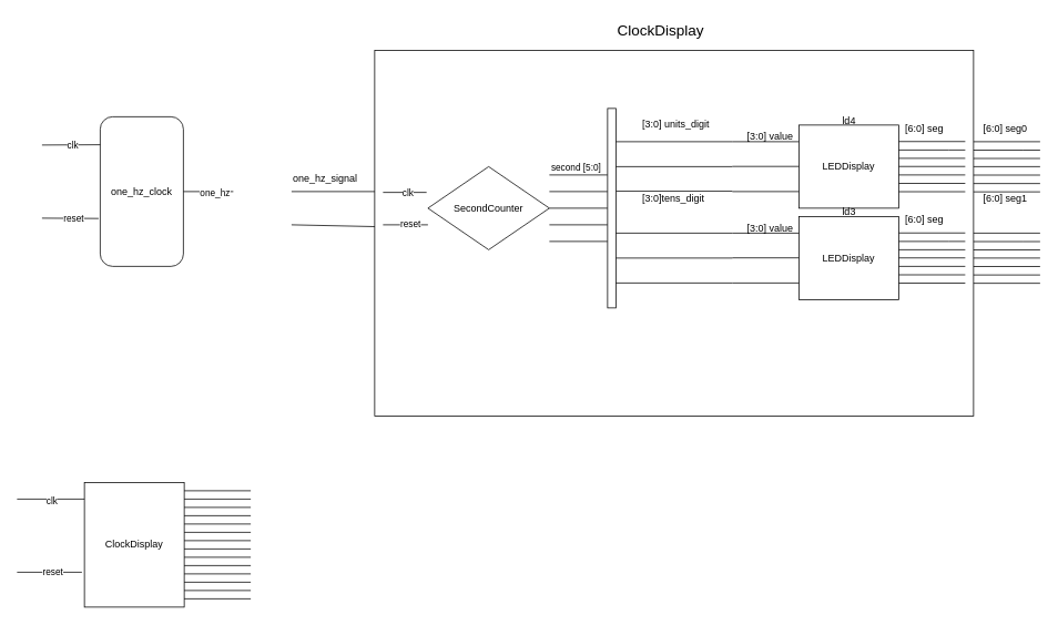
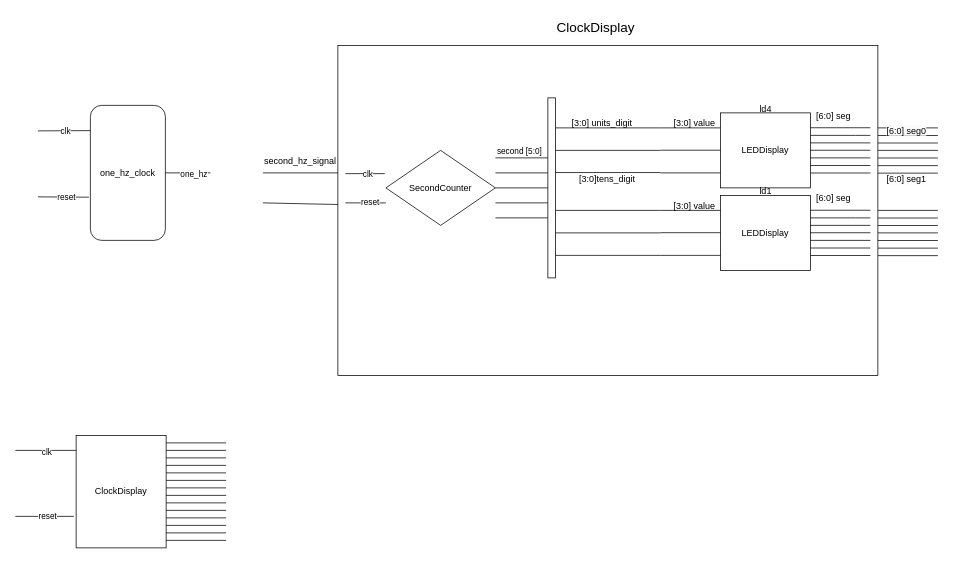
- <mxCell id="56" value="[3:0] units_digit" style="text;whiteSpace=wrap;" parent="42" vertex="1"><mxGeometry x="290" y="5" width="90" height="40" as="geometry" /></mxCell>
+ <mxCell id="56" value="[3:0] units_digit" style="text;whiteSpace=wrap;" parent="42" vertex="1"><mxGeometry x="280" y="20" width="90" height="40" as="geometry" /></mxCell>
- <mxCell id="40" value="&lt;span style=&quot;color: rgb(0, 0, 0); font-family: Helvetica; font-size: 12px; font-style: normal; font-variant-ligatures: normal; font-variant-caps: normal; font-weight: 400; letter-spacing: normal; orphans: 2; text-align: left; text-indent: 0px; text-transform: none; widows: 2; word-spacing: 0px; -webkit-text-stroke-width: 0px; white-space: normal; background-color: rgb(251, 251, 251); text-decoration-thickness: initial; text-decoration-style: initial; text-decoration-color: initial; display: inline !important; float: none;&quot;&gt;[6:0] seg0&lt;/span&gt;" style="text;whiteSpace=wrap;html=1;" parent="23" vertex="1"><mxGeometry x="730" y="120" width="60" height="40" as="geometry" /></mxCell>
+ <mxCell id="40" value="&lt;span style=&quot;color: rgb(0, 0, 0); font-family: Helvetica; font-size: 12px; font-style: normal; font-variant-ligatures: normal; font-variant-caps: normal; font-weight: 400; letter-spacing: normal; orphans: 2; text-align: left; text-indent: 0px; text-transform: none; widows: 2; word-spacing: 0px; -webkit-text-stroke-width: 0px; white-space: normal; background-color: rgb(251, 251, 251); text-decoration-thickness: initial; text-decoration-style: initial; text-decoration-color: initial; display: inline !important; float: none;&quot;&gt;[6:0] seg0&lt;/span&gt;" style="text;whiteSpace=wrap;html=1;" parent="23" vertex="1"><mxGeometry x="730" y="140" width="60" height="40" as="geometry" /></mxCell>
- <mxCell id="96" value="one_hz_signal" style="text;whiteSpace=wrap;" vertex="1" parent="1"><mxGeometry x="350" y="200" width="110" height="40" as="geometry" /></mxCell>
+ <mxCell id="96" value="second_hz_signal" style="text;whiteSpace=wrap;" vertex="1" parent="1"><mxGeometry x="350" y="200" width="110" height="40" as="geometry" /></mxCell>
- <mxCell id="90" value="ld3" style="text;html=1;align=center;verticalAlign=middle;resizable=0;points=[];autosize=1;strokeColor=none;fillColor=none;" parent="76" vertex="1"><mxGeometry x="120" width="40" height="30" as="geometry" /></mxCell>
+ <mxCell id="90" value="ld1" style="text;html=1;align=center;verticalAlign=middle;resizable=0;points=[];autosize=1;strokeColor=none;fillColor=none;" parent="76" vertex="1"><mxGeometry x="120" width="40" height="30" as="geometry" /></mxCell>
